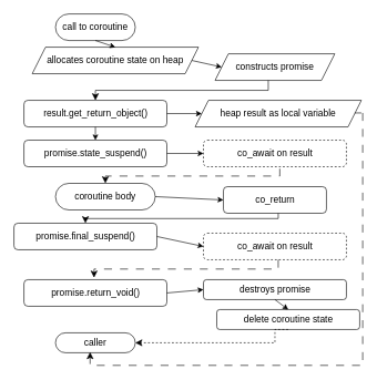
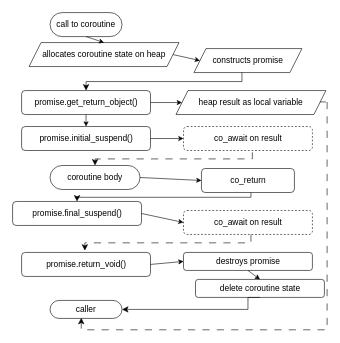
- <mxCell id="5" value="result.get_return_object()" style="rounded=1;whiteSpace=wrap;html=1;fontSize=14;" vertex="1" parent="1"><mxGeometry x="35.5" y="150" width="215" height="40" as="geometry" /></mxCell>
+ <mxCell id="5" value="promise.get_return_object()" style="rounded=1;whiteSpace=wrap;html=1;fontSize=14;" vertex="1" parent="1"><mxGeometry x="35.5" y="150" width="215" height="40" as="geometry" /></mxCell>
- <mxCell id="7" value="promise.state_suspend()" style="rounded=1;whiteSpace=wrap;html=1;fontSize=14;" vertex="1" parent="1"><mxGeometry x="35.5" y="210" width="215" height="40" as="geometry" /></mxCell>
+ <mxCell id="7" value="promise.initial_suspend()" style="rounded=1;whiteSpace=wrap;html=1;fontSize=14;" vertex="1" parent="1"><mxGeometry x="35.5" y="210" width="215" height="40" as="geometry" /></mxCell>
- <mxCell id="30" value="" style="edgeStyle=elbowEdgeStyle;elbow=horizontal;endArrow=classic;html=1;curved=0;rounded=0;endSize=8;startSize=8;exitX=0.5;exitY=1;exitDx=0;exitDy=0;entryX=1;entryY=0.5;entryDx=0;entryDy=0;dashed=1;" edge="1" parent="1" source="16" target="15"><mxGeometry width="50" height="50" relative="1" as="geometry"><mxPoint x="413" y="580" as="sourcePoint" /><mxPoint x="278" y="550" as="targetPoint" /><Array as="points"><mxPoint x="413" y="510" /></Array></mxGeometry></mxCell>
+ <mxCell id="30" value="" style="edgeStyle=elbowEdgeStyle;elbow=horizontal;endArrow=classic;html=1;curved=0;rounded=0;endSize=8;startSize=8;exitX=0.5;exitY=1;exitDx=0;exitDy=0;entryX=1;entryY=0.5;entryDx=0;entryDy=0;" edge="1" parent="1" source="16" target="15"><mxGeometry width="50" height="50" relative="1" as="geometry"><mxPoint x="413" y="580" as="sourcePoint" /><mxPoint x="278" y="550" as="targetPoint" /><Array as="points"><mxPoint x="413" y="510" /></Array></mxGeometry></mxCell>
